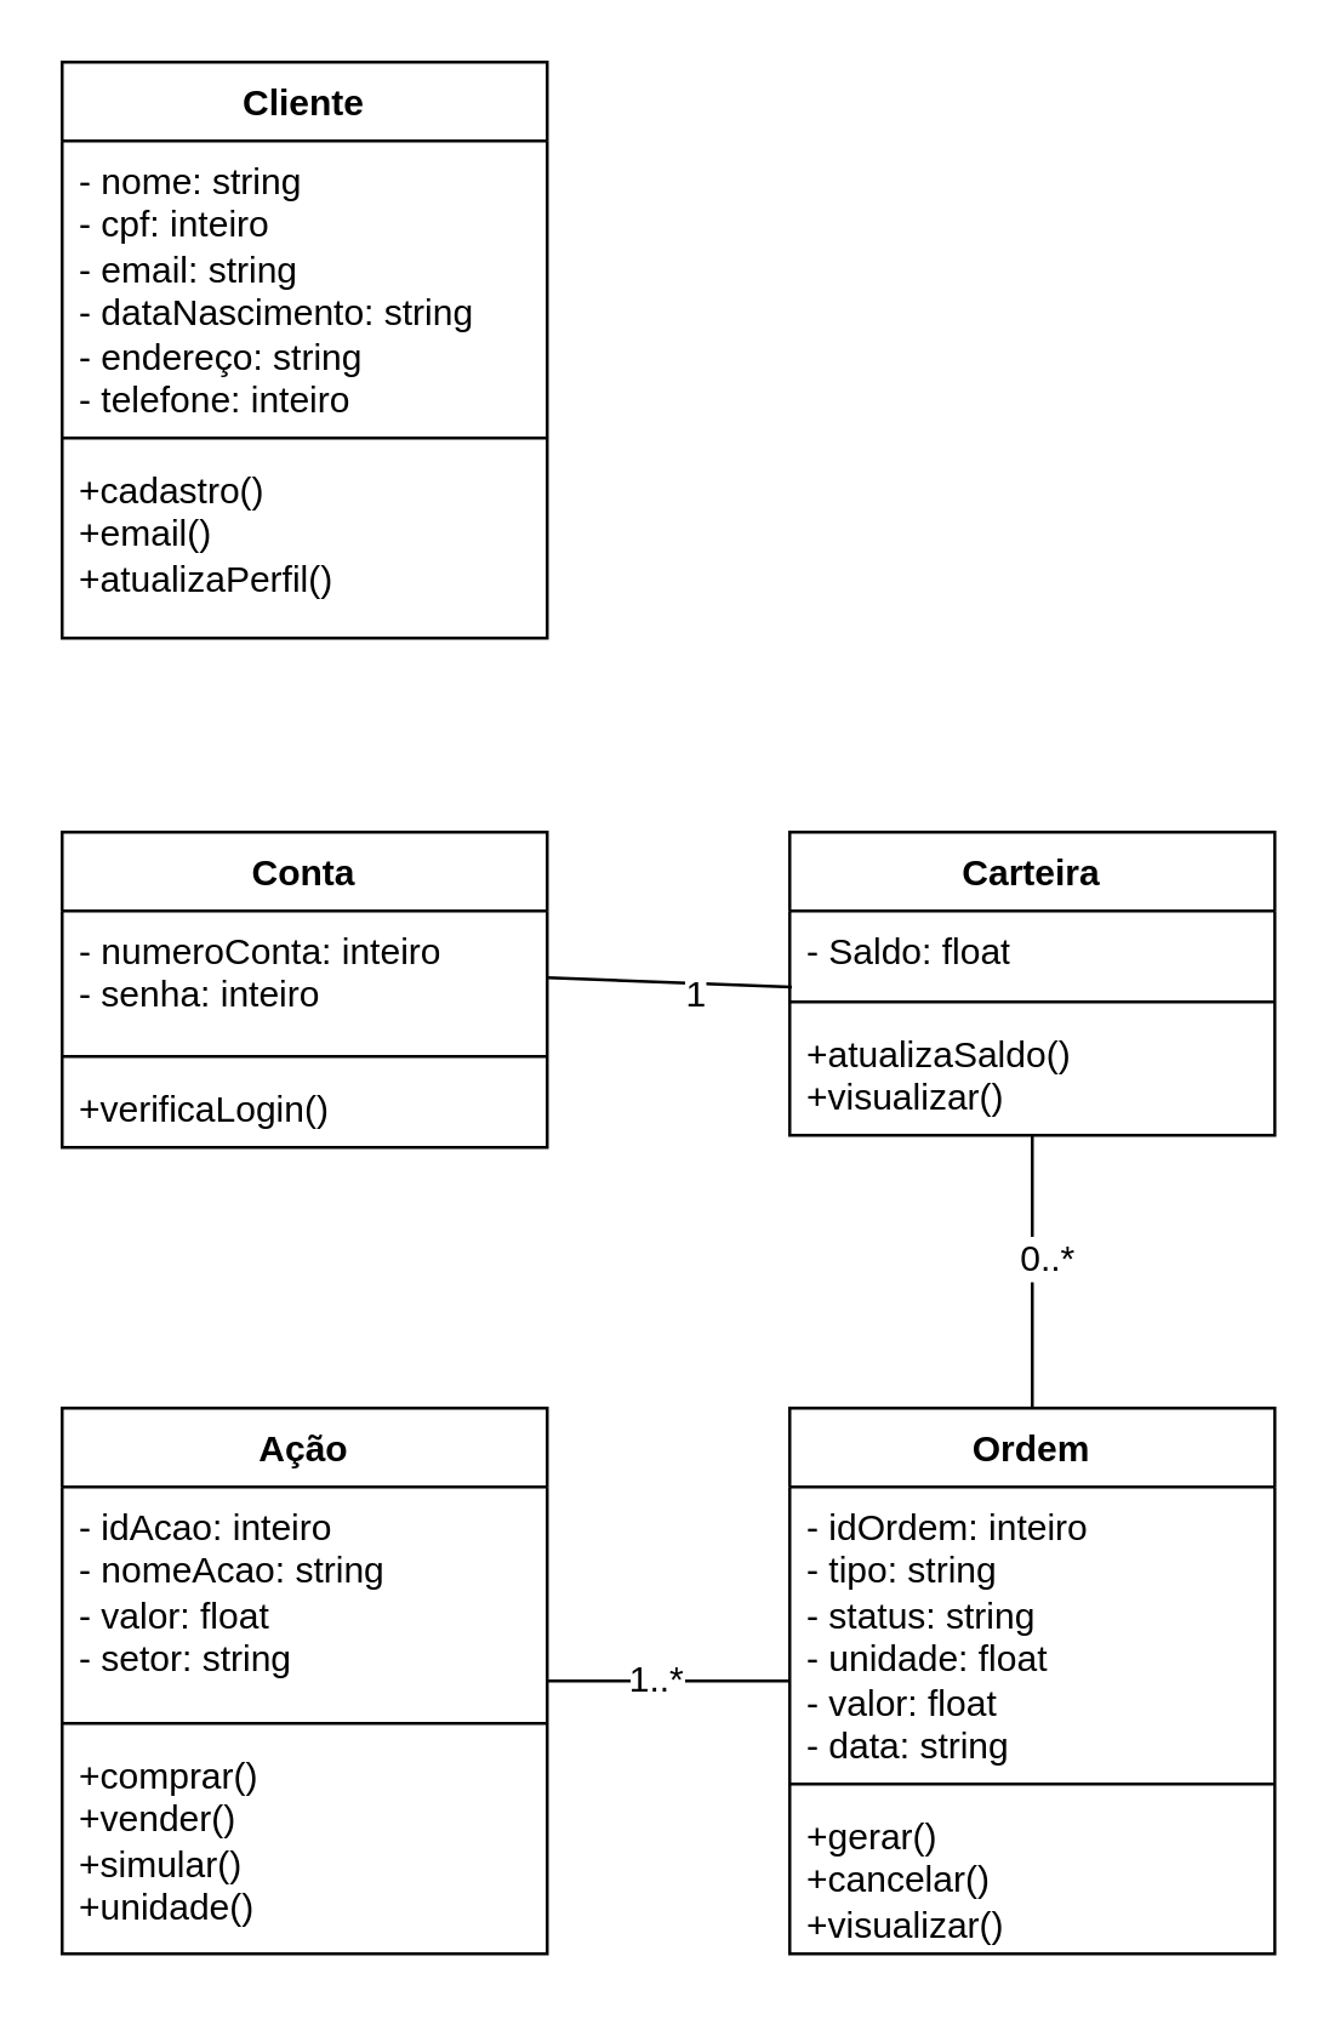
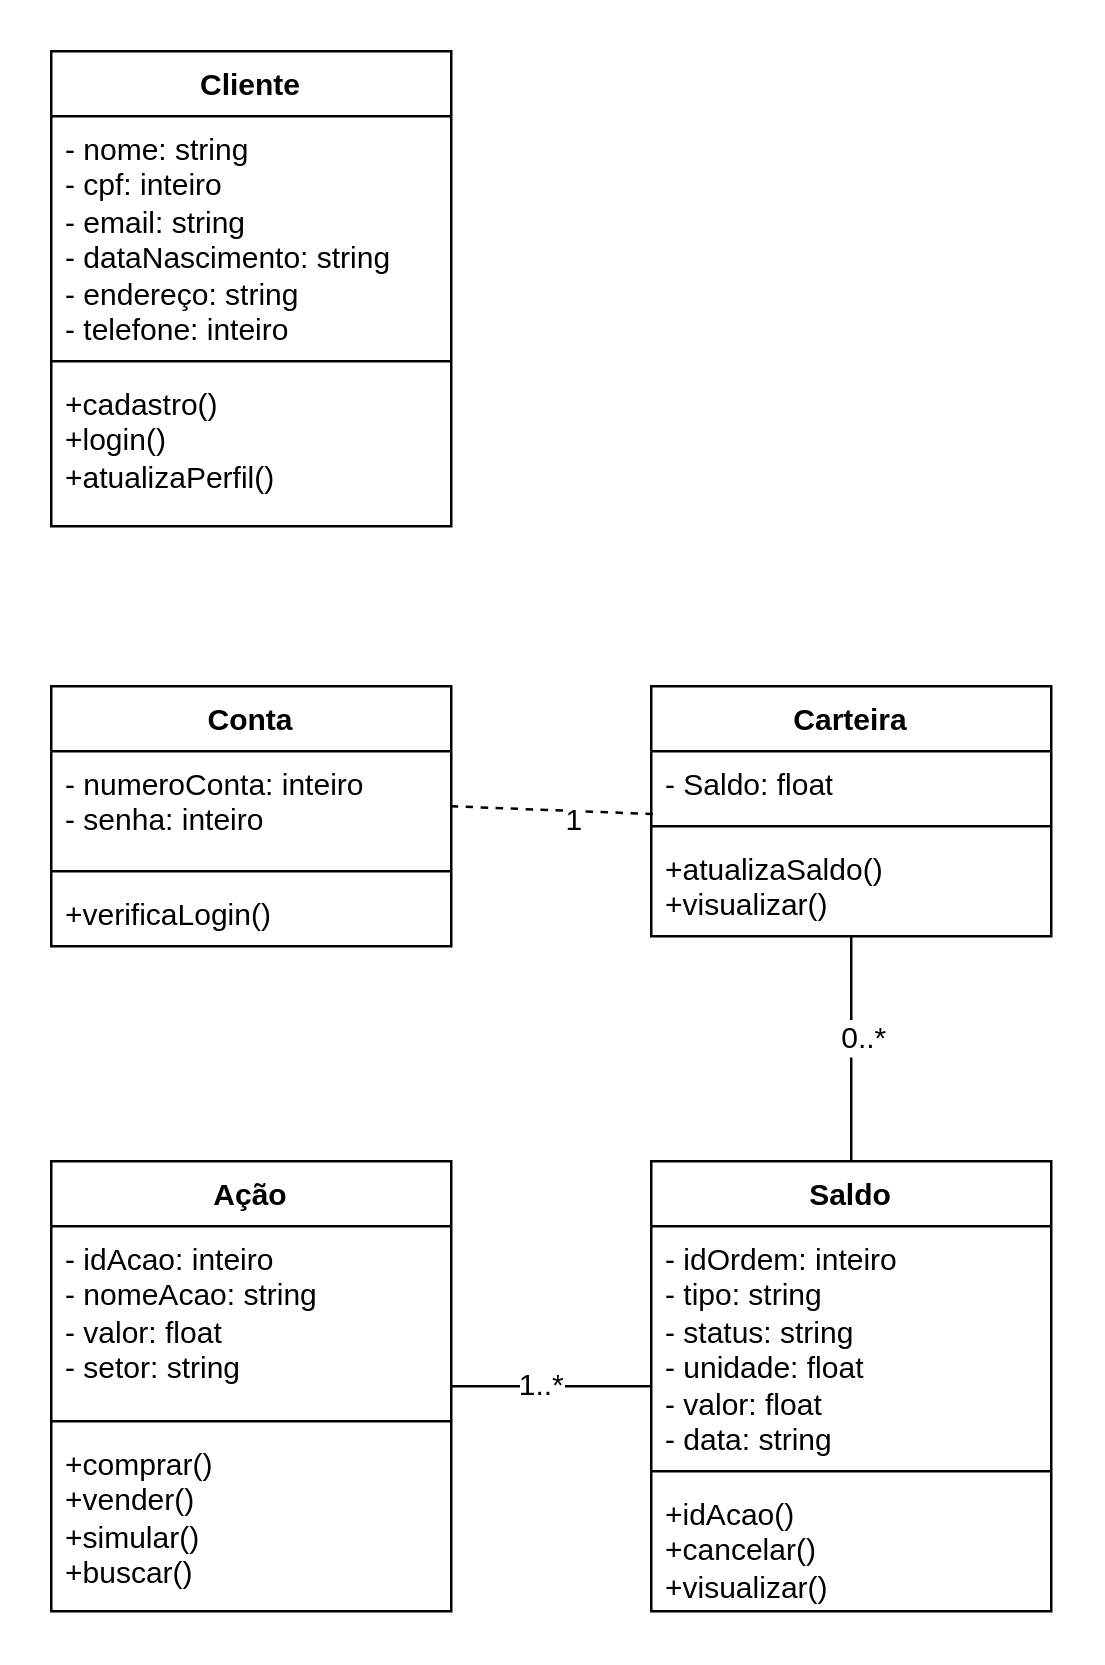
- <mxCell id="5" value="+cadastro()&lt;div&gt;+email()&lt;/div&gt;&lt;div&gt;+atualizaPerfil()&lt;/div&gt;" style="text;strokeColor=none;fillColor=none;align=left;verticalAlign=top;spacingLeft=4;spacingRight=4;overflow=hidden;rotatable=0;points=[[0,0.5],[1,0.5]];portConstraint=eastwest;whiteSpace=wrap;html=1;" parent="2" vertex="1"><mxGeometry y="128" width="160" height="62" as="geometry" /></mxCell>
+ <mxCell id="5" value="+cadastro()&lt;div&gt;+login()&lt;/div&gt;&lt;div&gt;+atualizaPerfil()&lt;/div&gt;" style="text;strokeColor=none;fillColor=none;align=left;verticalAlign=top;spacingLeft=4;spacingRight=4;overflow=hidden;rotatable=0;points=[[0,0.5],[1,0.5]];portConstraint=eastwest;whiteSpace=wrap;html=1;" parent="2" vertex="1"><mxGeometry y="128" width="160" height="62" as="geometry" /></mxCell>
- <mxCell id="24" value="" style="endArrow=none;endFill=0;endSize=24;html=1;rounded=0;fontSize=12;curved=1;entryX=1;entryY=0.5;entryDx=0;entryDy=0;exitX=0.004;exitY=0.966;exitDx=0;exitDy=0;exitPerimeter=0;" edge="1" parent="1" source="17" target="21"><mxGeometry width="160" relative="1" as="geometry"><mxPoint x="210" y="334" as="sourcePoint" /><mxPoint x="350" y="414" as="targetPoint" /></mxGeometry></mxCell>
+ <mxCell id="24" value="" style="endArrow=none;endFill=0;endSize=24;html=1;rounded=0;fontSize=12;curved=1;entryX=1;entryY=0.5;entryDx=0;entryDy=0;exitX=0.004;exitY=0.966;exitDx=0;exitDy=0;exitPerimeter=0;dashed=1;" edge="1" parent="1" source="17" target="21"><mxGeometry width="160" relative="1" as="geometry"><mxPoint x="210" y="334" as="sourcePoint" /><mxPoint x="350" y="414" as="targetPoint" /></mxGeometry></mxCell>
- <mxCell id="12" value="Ordem" style="swimlane;fontStyle=1;align=center;verticalAlign=top;childLayout=stackLayout;horizontal=1;startSize=26;horizontalStack=0;resizeParent=1;resizeParentMax=0;resizeLast=0;collapsible=1;marginBottom=0;whiteSpace=wrap;html=1;" vertex="1" parent="1"><mxGeometry x="260" y="464" width="160" height="180" as="geometry" /></mxCell>
+ <mxCell id="12" value="Saldo" style="swimlane;fontStyle=1;align=center;verticalAlign=top;childLayout=stackLayout;horizontal=1;startSize=26;horizontalStack=0;resizeParent=1;resizeParentMax=0;resizeLast=0;collapsible=1;marginBottom=0;whiteSpace=wrap;html=1;" vertex="1" parent="1"><mxGeometry x="260" y="464" width="160" height="180" as="geometry" /></mxCell>
- <mxCell id="9" value="+comprar()&lt;div&gt;+vender()&lt;/div&gt;&lt;div&gt;+simular()&lt;/div&gt;&lt;div&gt;+unidade()&lt;/div&gt;" style="text;strokeColor=none;fillColor=none;align=left;verticalAlign=top;spacingLeft=4;spacingRight=4;overflow=hidden;rotatable=0;points=[[0,0.5],[1,0.5]];portConstraint=eastwest;whiteSpace=wrap;html=1;" vertex="1" parent="6"><mxGeometry y="108" width="160" height="72" as="geometry" /></mxCell>
+ <mxCell id="9" value="+comprar()&lt;div&gt;+vender()&lt;/div&gt;&lt;div&gt;+simular()&lt;/div&gt;&lt;div&gt;+buscar()&lt;/div&gt;" style="text;strokeColor=none;fillColor=none;align=left;verticalAlign=top;spacingLeft=4;spacingRight=4;overflow=hidden;rotatable=0;points=[[0,0.5],[1,0.5]];portConstraint=eastwest;whiteSpace=wrap;html=1;" vertex="1" parent="6"><mxGeometry y="108" width="160" height="72" as="geometry" /></mxCell>
- <mxCell id="15" value="+gerar()&lt;div&gt;+cancelar()&lt;/div&gt;&lt;div&gt;+visualizar()&lt;/div&gt;" style="text;strokeColor=none;fillColor=none;align=left;verticalAlign=top;spacingLeft=4;spacingRight=4;overflow=hidden;rotatable=0;points=[[0,0.5],[1,0.5]];portConstraint=eastwest;whiteSpace=wrap;html=1;" vertex="1" parent="12"><mxGeometry y="128" width="160" height="52" as="geometry" /></mxCell>
+ <mxCell id="15" value="+idAcao()&lt;div&gt;+cancelar()&lt;/div&gt;&lt;div&gt;+visualizar()&lt;/div&gt;" style="text;strokeColor=none;fillColor=none;align=left;verticalAlign=top;spacingLeft=4;spacingRight=4;overflow=hidden;rotatable=0;points=[[0,0.5],[1,0.5]];portConstraint=eastwest;whiteSpace=wrap;html=1;" vertex="1" parent="12"><mxGeometry y="128" width="160" height="52" as="geometry" /></mxCell>
